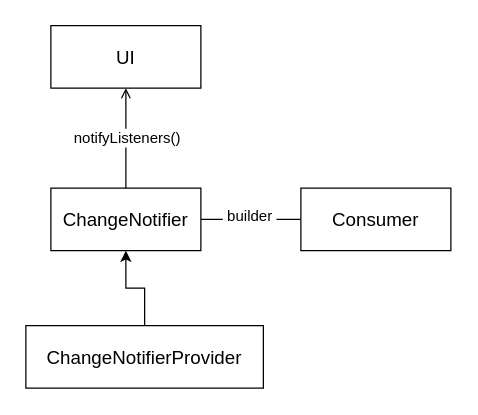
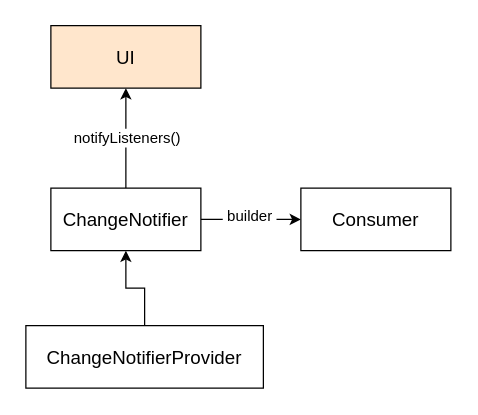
- <mxCell id="8" value="&lt;font style=&quot;font-size: 15px&quot;&gt;UI&lt;/font&gt;" style="rounded=0;whiteSpace=wrap;html=1;" parent="1" vertex="1"><mxGeometry x="40" y="20" width="120" height="50" as="geometry" /></mxCell>
+ <mxCell id="8" value="&lt;font style=&quot;font-size: 15px&quot;&gt;UI&lt;/font&gt;" style="rounded=0;whiteSpace=wrap;html=1;fillColor=#ffe6cc;" parent="1" vertex="1"><mxGeometry x="40" y="20" width="120" height="50" as="geometry" /></mxCell>
- <mxCell id="2" value="" style="edgeStyle=orthogonalEdgeStyle;rounded=0;orthogonalLoop=1;jettySize=auto;html=1;endArrow=open;" parent="1" source="6" target="8" edge="1"><mxGeometry relative="1" as="geometry" /></mxCell>
+ <mxCell id="2" value="" style="edgeStyle=orthogonalEdgeStyle;rounded=0;orthogonalLoop=1;jettySize=auto;html=1;" parent="1" source="6" target="8" edge="1"><mxGeometry relative="1" as="geometry" /></mxCell>
- <mxCell id="4" value="" style="edgeStyle=orthogonalEdgeStyle;rounded=0;orthogonalLoop=1;jettySize=auto;html=1;endArrow=none;" parent="1" source="6" target="7" edge="1"><mxGeometry relative="1" as="geometry" /></mxCell>
+ <mxCell id="4" value="" style="edgeStyle=orthogonalEdgeStyle;rounded=0;orthogonalLoop=1;jettySize=auto;html=1;" parent="1" source="6" target="7" edge="1"><mxGeometry relative="1" as="geometry" /></mxCell>
